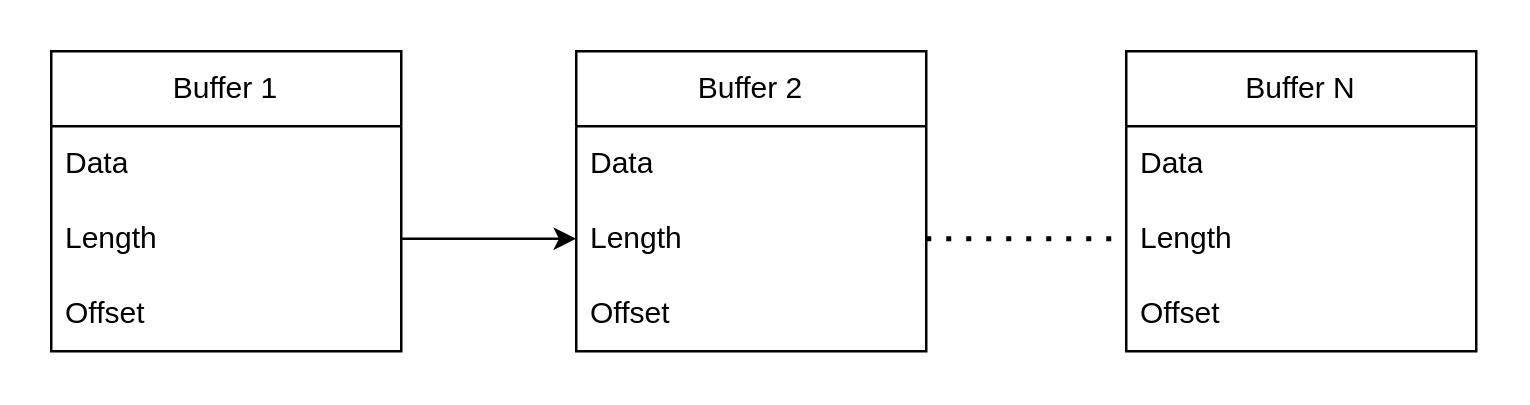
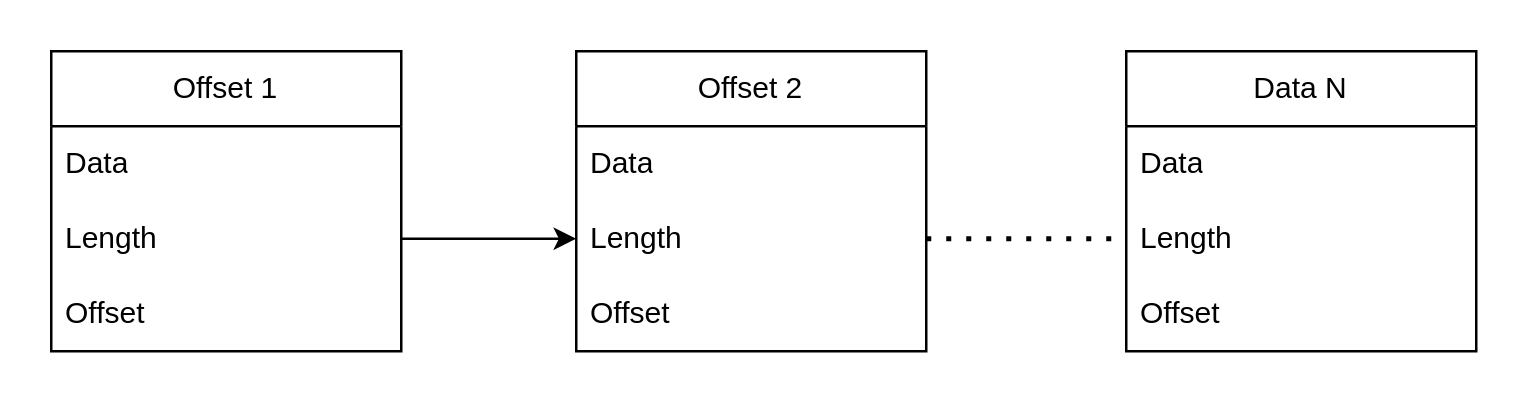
- <mxCell id="2" value="Buffer 1" style="swimlane;fontStyle=0;childLayout=stackLayout;horizontal=1;startSize=30;horizontalStack=0;resizeParent=1;resizeParentMax=0;resizeLast=0;collapsible=1;marginBottom=0;whiteSpace=wrap;html=1;" vertex="1" parent="1"><mxGeometry x="20" y="20" width="140" height="120" as="geometry" /></mxCell>
+ <mxCell id="2" value="Offset 1" style="swimlane;fontStyle=0;childLayout=stackLayout;horizontal=1;startSize=30;horizontalStack=0;resizeParent=1;resizeParentMax=0;resizeLast=0;collapsible=1;marginBottom=0;whiteSpace=wrap;html=1;" vertex="1" parent="1"><mxGeometry x="20" y="20" width="140" height="120" as="geometry" /></mxCell>
- <mxCell id="6" value="Buffer 2" style="swimlane;fontStyle=0;childLayout=stackLayout;horizontal=1;startSize=30;horizontalStack=0;resizeParent=1;resizeParentMax=0;resizeLast=0;collapsible=1;marginBottom=0;whiteSpace=wrap;html=1;" vertex="1" parent="1"><mxGeometry x="230" y="20" width="140" height="120" as="geometry" /></mxCell>
+ <mxCell id="6" value="Offset 2" style="swimlane;fontStyle=0;childLayout=stackLayout;horizontal=1;startSize=30;horizontalStack=0;resizeParent=1;resizeParentMax=0;resizeLast=0;collapsible=1;marginBottom=0;whiteSpace=wrap;html=1;" vertex="1" parent="1"><mxGeometry x="230" y="20" width="140" height="120" as="geometry" /></mxCell>
- <mxCell id="12" value="Buffer N" style="swimlane;fontStyle=0;childLayout=stackLayout;horizontal=1;startSize=30;horizontalStack=0;resizeParent=1;resizeParentMax=0;resizeLast=0;collapsible=1;marginBottom=0;whiteSpace=wrap;html=1;" vertex="1" parent="1"><mxGeometry x="450" y="20" width="140" height="120" as="geometry" /></mxCell>
+ <mxCell id="12" value="Data N" style="swimlane;fontStyle=0;childLayout=stackLayout;horizontal=1;startSize=30;horizontalStack=0;resizeParent=1;resizeParentMax=0;resizeLast=0;collapsible=1;marginBottom=0;whiteSpace=wrap;html=1;" vertex="1" parent="1"><mxGeometry x="450" y="20" width="140" height="120" as="geometry" /></mxCell>
